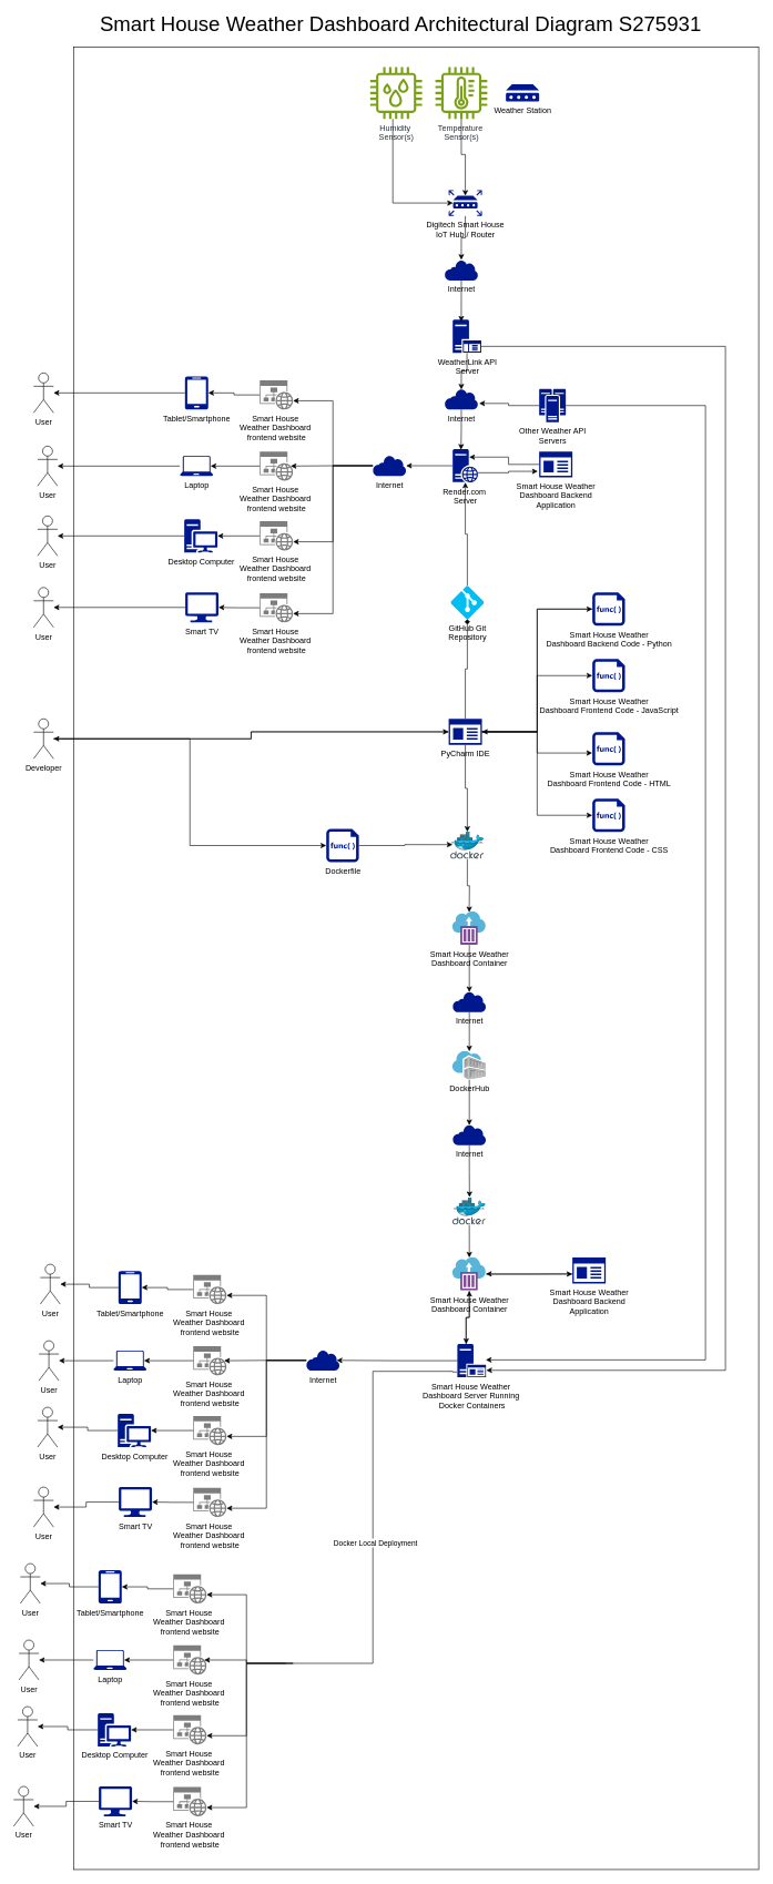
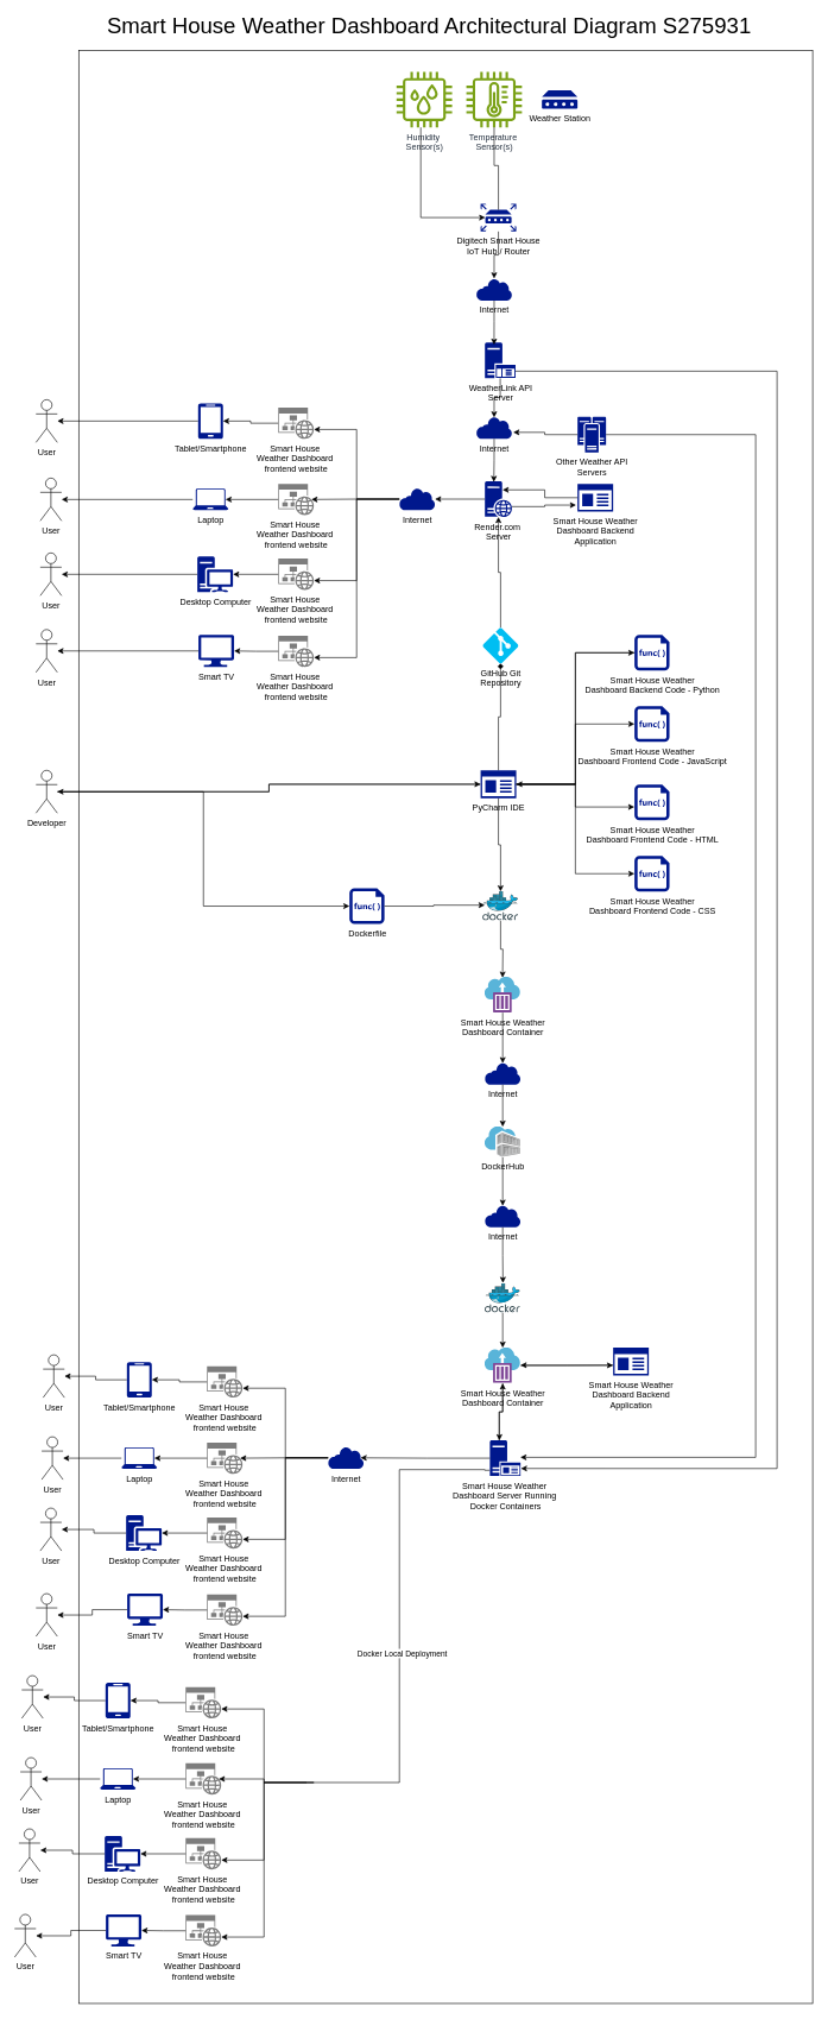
- <mxCell id="139" style="edgeStyle=orthogonalEdgeStyle;rounded=0;orthogonalLoop=1;jettySize=auto;html=1;entryX=0.5;entryY=0.22;entryDx=0;entryDy=0;entryPerimeter=0;" edge="1" parent="1" source="137" target="37"><mxGeometry relative="1" as="geometry" /></mxCell>
+ <mxCell id="139" style="edgeStyle=orthogonalEdgeStyle;rounded=0;orthogonalLoop=1;jettySize=auto;html=1;entryX=0.5;entryY=0.22;entryDx=0;entryDy=0;entryPerimeter=0;endArrow=none;" edge="1" parent="1" source="137" target="37"><mxGeometry relative="1" as="geometry" /></mxCell>
